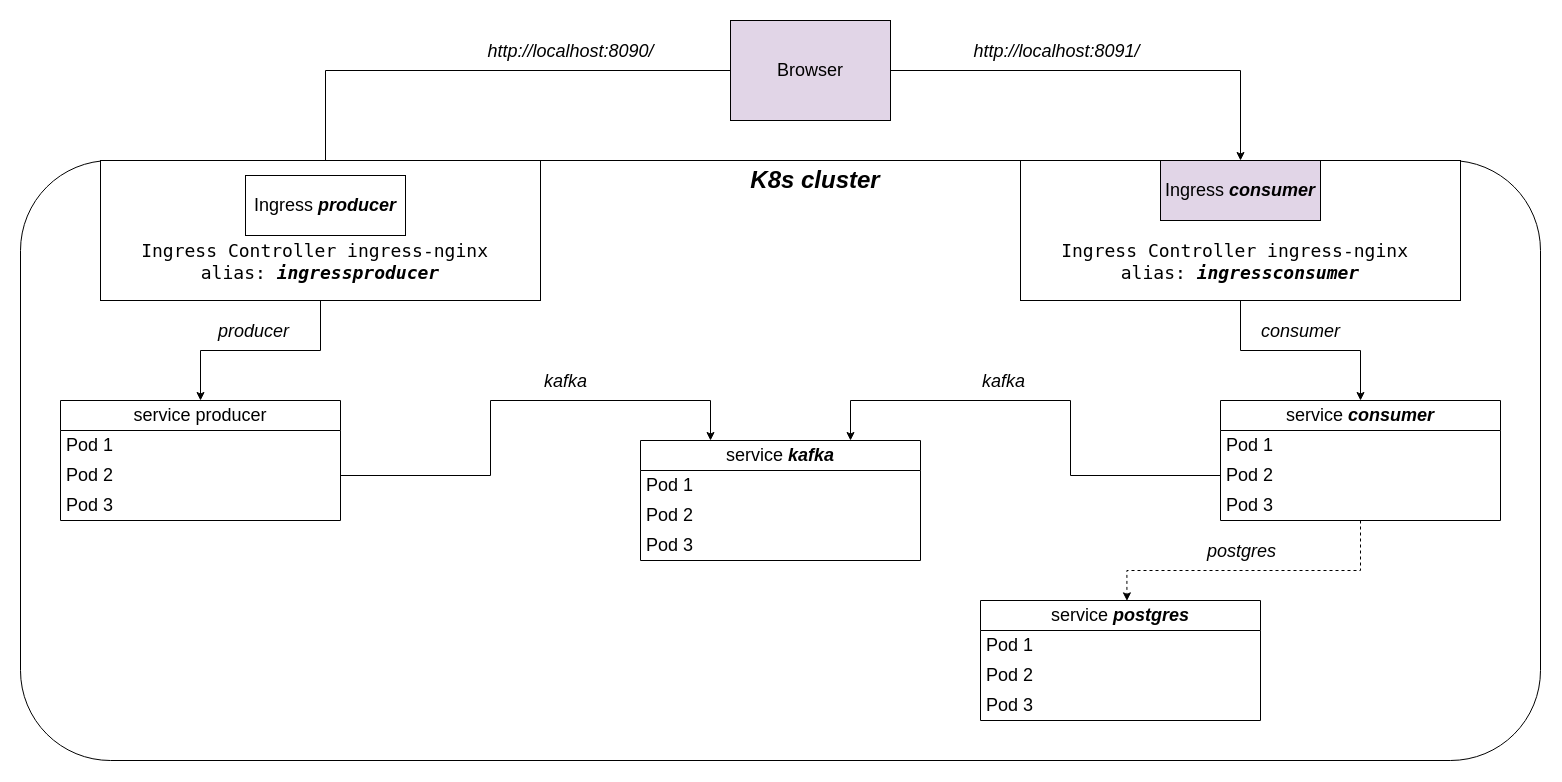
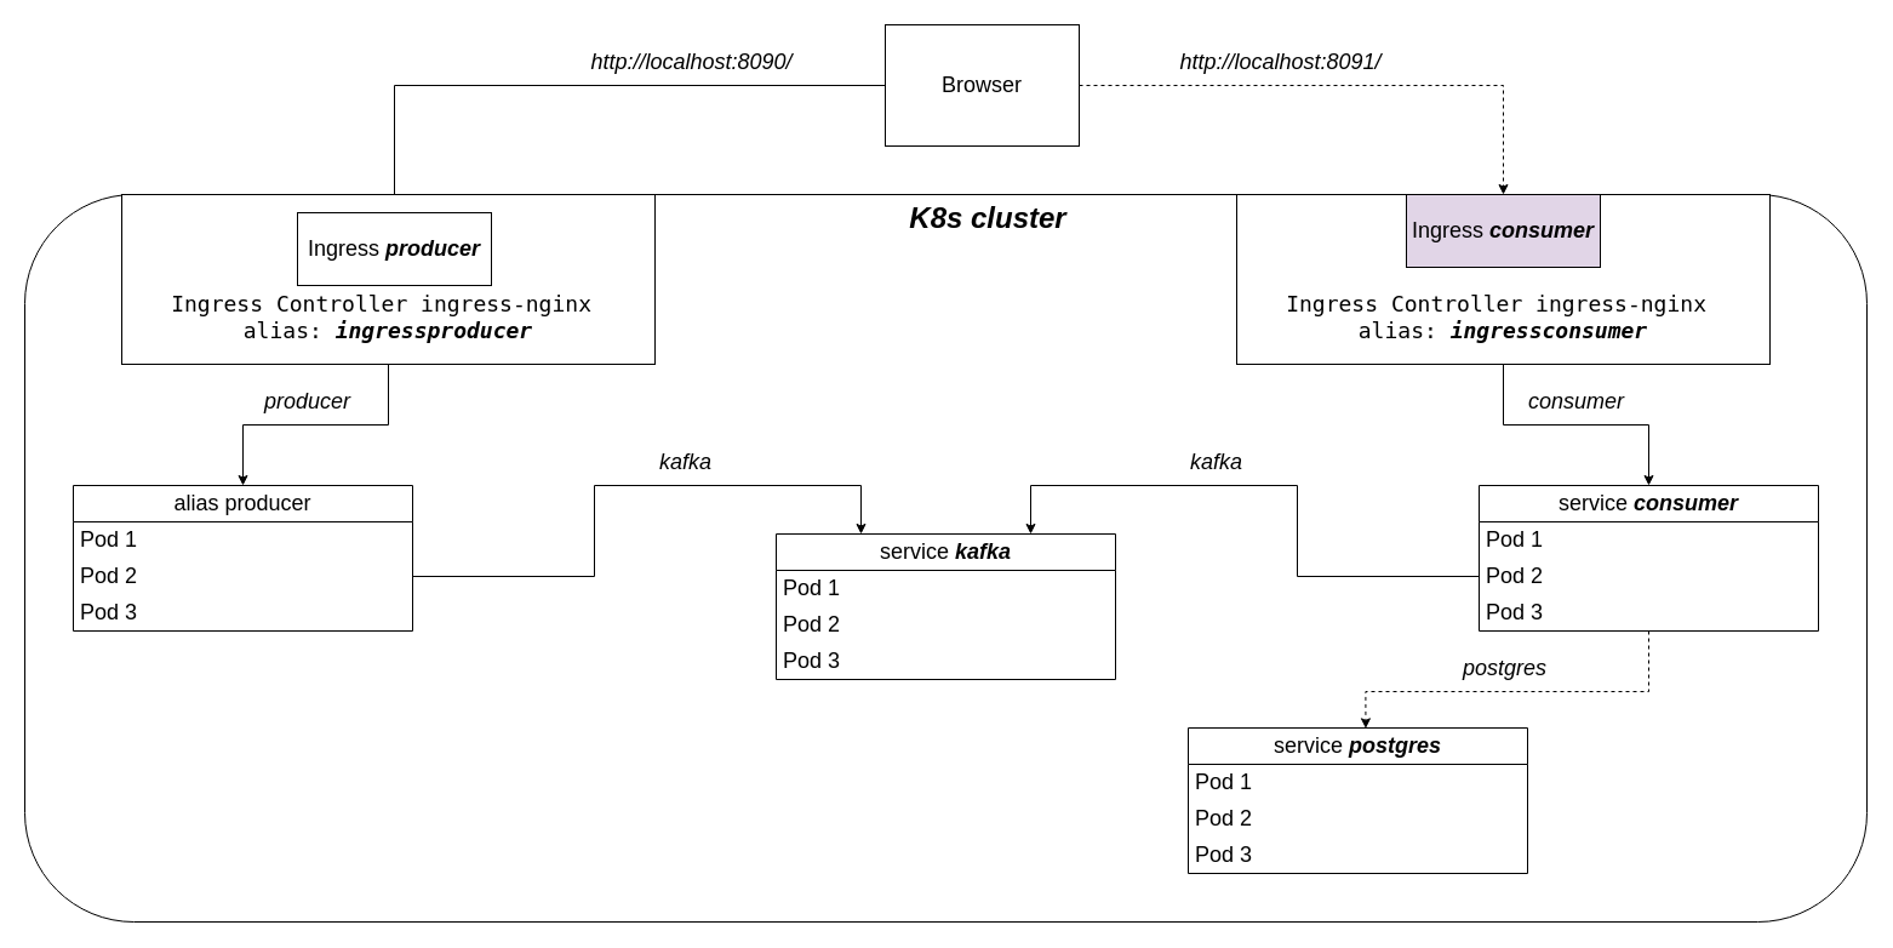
- <mxCell id="7" value="&lt;font style=&quot;font-size: 18px;&quot;&gt;Browser&lt;/font&gt;" style="rounded=0;whiteSpace=wrap;html=1;fillColor=#e1d5e7;" parent="1" vertex="1"><mxGeometry x="730" y="20" width="160" height="100" as="geometry" /></mxCell>
+ <mxCell id="7" value="&lt;font style=&quot;font-size: 18px;&quot;&gt;Browser&lt;/font&gt;" style="rounded=0;whiteSpace=wrap;html=1;" parent="1" vertex="1"><mxGeometry x="730" y="20" width="160" height="100" as="geometry" /></mxCell>
- <mxCell id="3" style="edgeStyle=orthogonalEdgeStyle;rounded=0;orthogonalLoop=1;jettySize=auto;html=1;entryX=0.5;entryY=0;entryDx=0;entryDy=0;" parent="1" source="7" target="20" edge="1"><mxGeometry relative="1" as="geometry" /></mxCell>
+ <mxCell id="3" style="edgeStyle=orthogonalEdgeStyle;rounded=0;orthogonalLoop=1;jettySize=auto;html=1;entryX=0.5;entryY=0;entryDx=0;entryDy=0;dashed=1;" parent="1" source="7" target="20" edge="1"><mxGeometry relative="1" as="geometry" /></mxCell>
- <mxCell id="15" value="&lt;font style=&quot;font-size: 18px;&quot;&gt;service producer&lt;/font&gt;" style="swimlane;fontStyle=0;childLayout=stackLayout;horizontal=1;startSize=30;horizontalStack=0;resizeParent=1;resizeParentMax=0;resizeLast=0;collapsible=1;marginBottom=0;whiteSpace=wrap;html=1;" parent="1" vertex="1"><mxGeometry x="60" y="400" width="280" height="120" as="geometry" /></mxCell>
+ <mxCell id="15" value="&lt;font style=&quot;font-size: 18px;&quot;&gt;alias producer&lt;/font&gt;" style="swimlane;fontStyle=0;childLayout=stackLayout;horizontal=1;startSize=30;horizontalStack=0;resizeParent=1;resizeParentMax=0;resizeLast=0;collapsible=1;marginBottom=0;whiteSpace=wrap;html=1;" parent="1" vertex="1"><mxGeometry x="60" y="400" width="280" height="120" as="geometry" /></mxCell>
